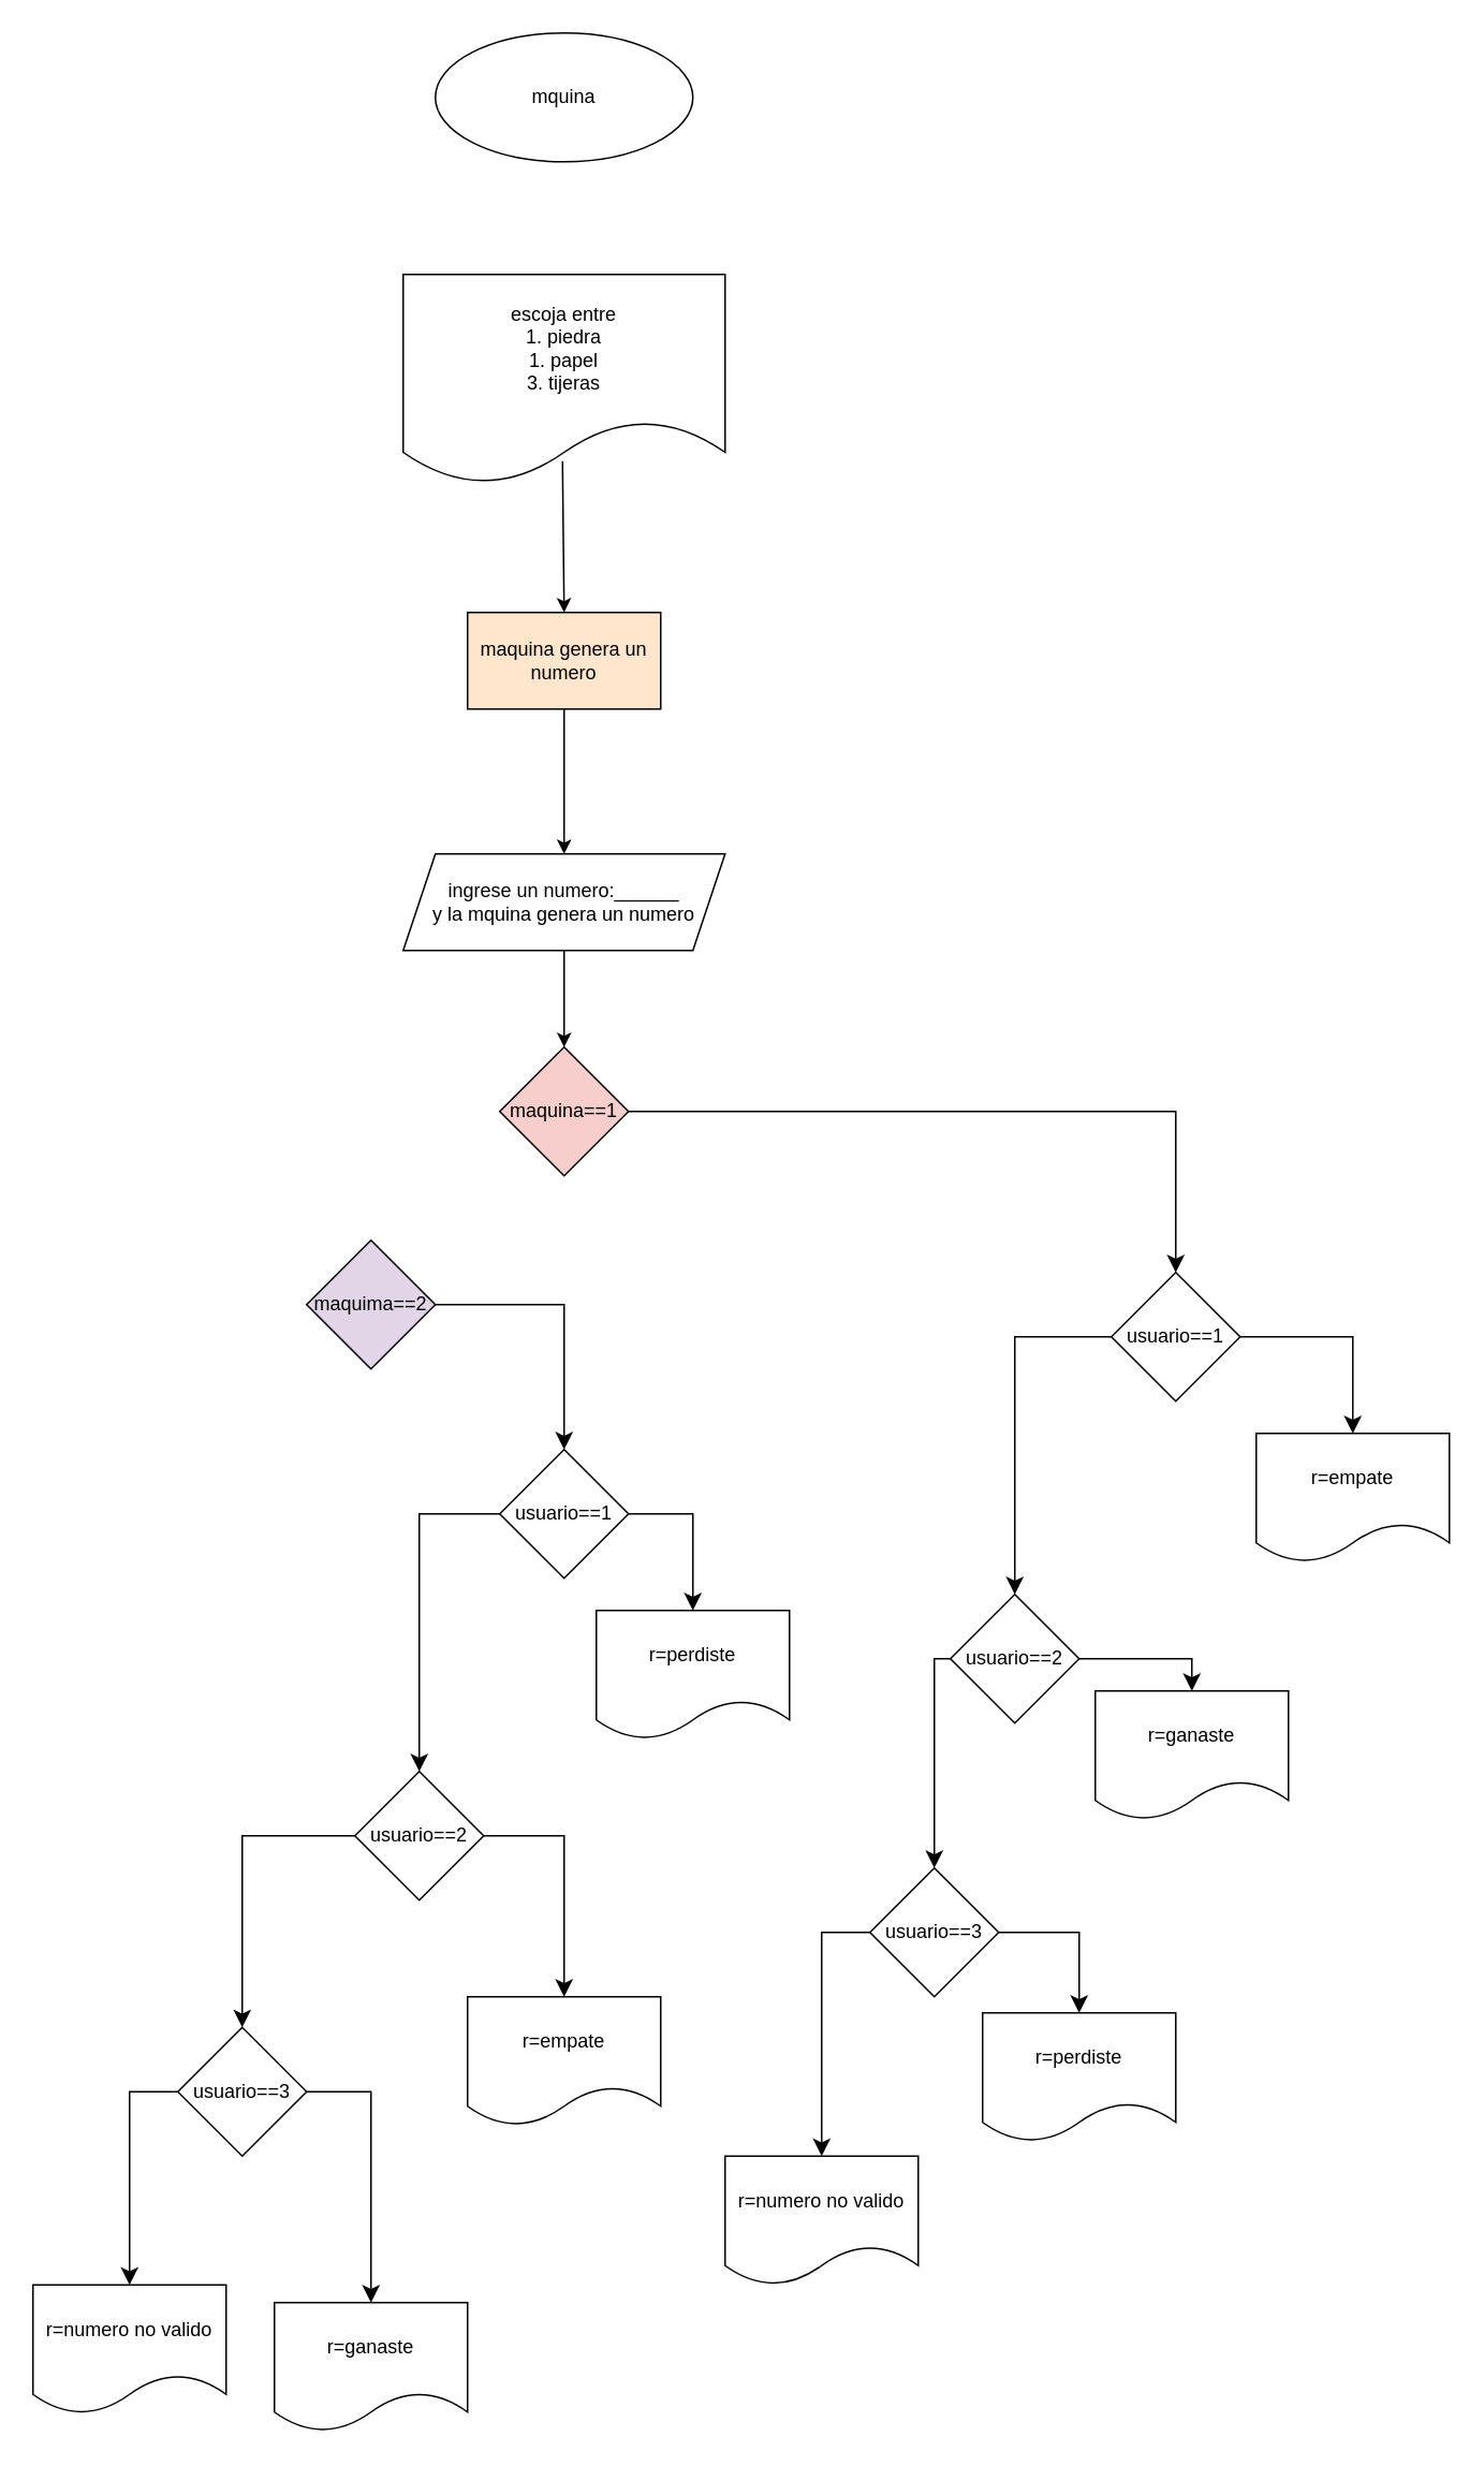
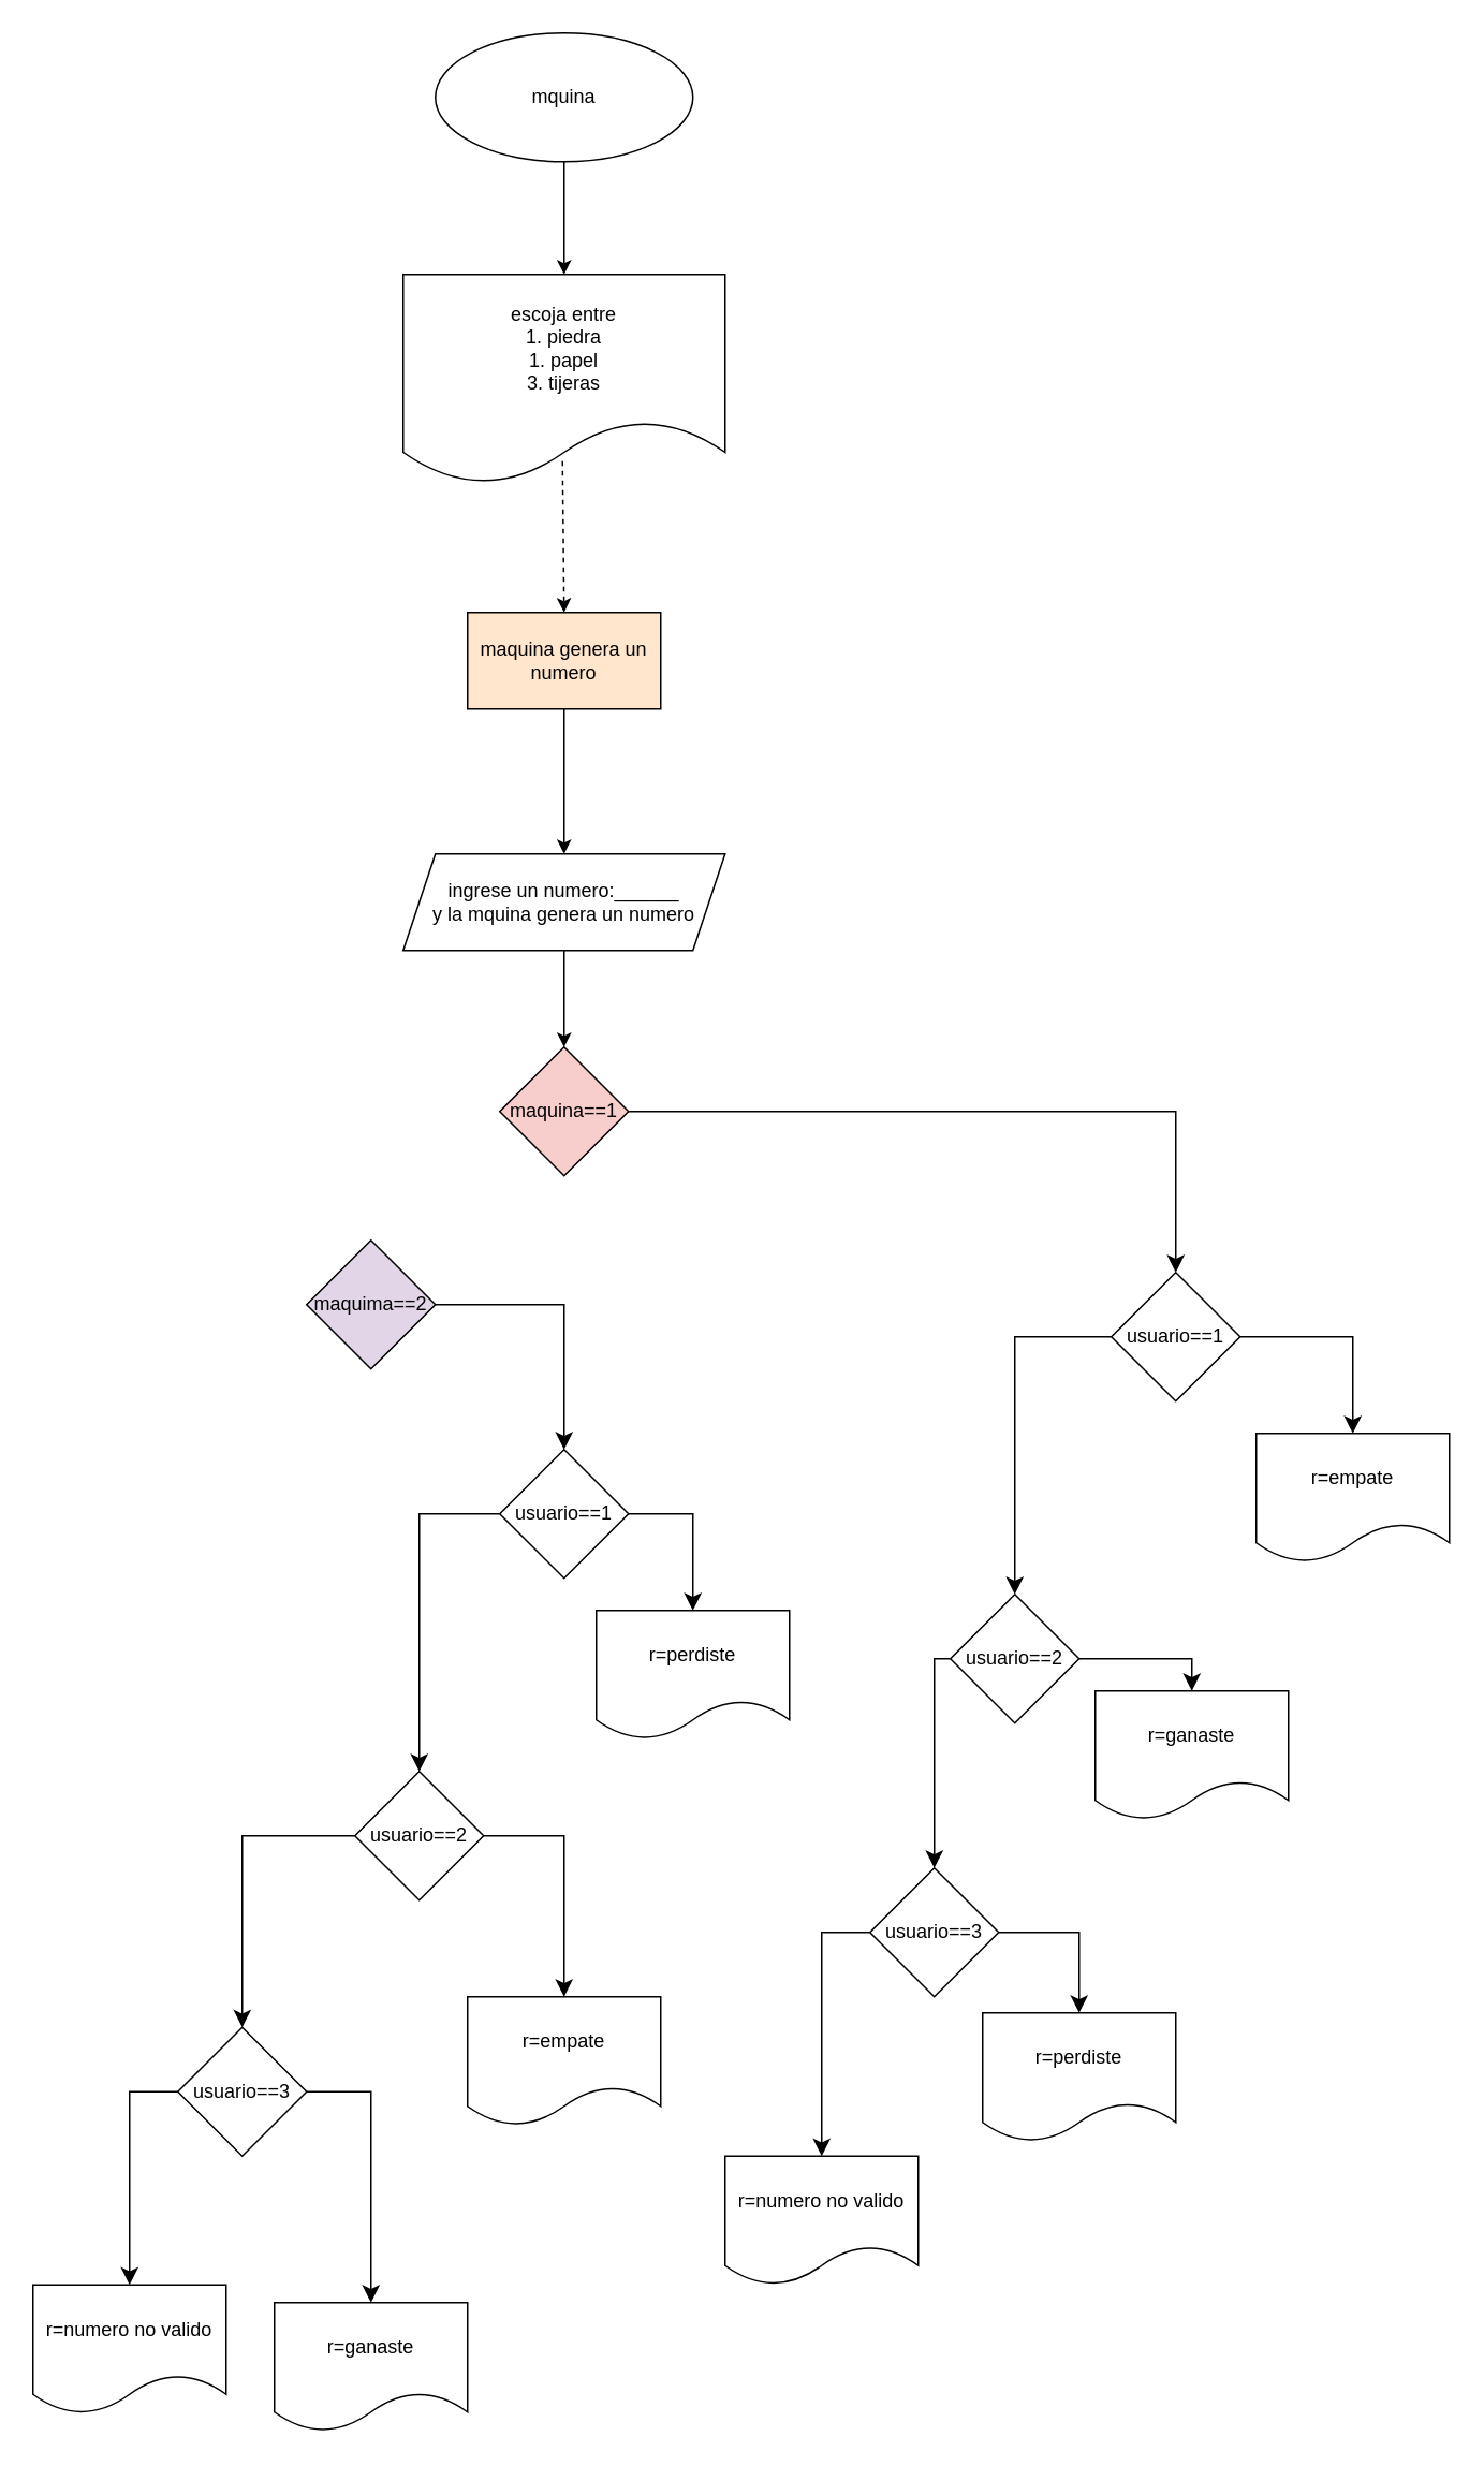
+ <mxCell id="3" value="" style="edgeStyle=none;orthogonalLoop=1;jettySize=auto;html=1;exitX=0.5;exitY=1;exitDx=0;exitDy=0;entryX=0.5;entryY=0;entryDx=0;entryDy=0;" edge="1" parent="1" source="2" target="4"><mxGeometry width="100" relative="1" as="geometry"><mxPoint x="340" y="420" as="sourcePoint" /><mxPoint x="350" y="370" as="targetPoint" /><Array as="points" /></mxGeometry></mxCell>
- <mxCell id="7" value="" style="edgeStyle=none;orthogonalLoop=1;jettySize=auto;html=1;exitX=0.495;exitY=0.892;exitDx=0;exitDy=0;exitPerimeter=0;entryX=0.5;entryY=0;entryDx=0;entryDy=0;" edge="1" parent="1" source="4" target="18"><mxGeometry width="100" relative="1" as="geometry"><mxPoint x="250" y="690" as="sourcePoint" /><mxPoint x="349" y="350" as="targetPoint" /><Array as="points" /></mxGeometry></mxCell>
+ <mxCell id="7" value="" style="edgeStyle=none;orthogonalLoop=1;jettySize=auto;html=1;exitX=0.495;exitY=0.892;exitDx=0;exitDy=0;exitPerimeter=0;entryX=0.5;entryY=0;entryDx=0;entryDy=0;dashed=1;" edge="1" parent="1" source="4" target="18"><mxGeometry width="100" relative="1" as="geometry"><mxPoint x="250" y="690" as="sourcePoint" /><mxPoint x="349" y="350" as="targetPoint" /><Array as="points" /></mxGeometry></mxCell>
